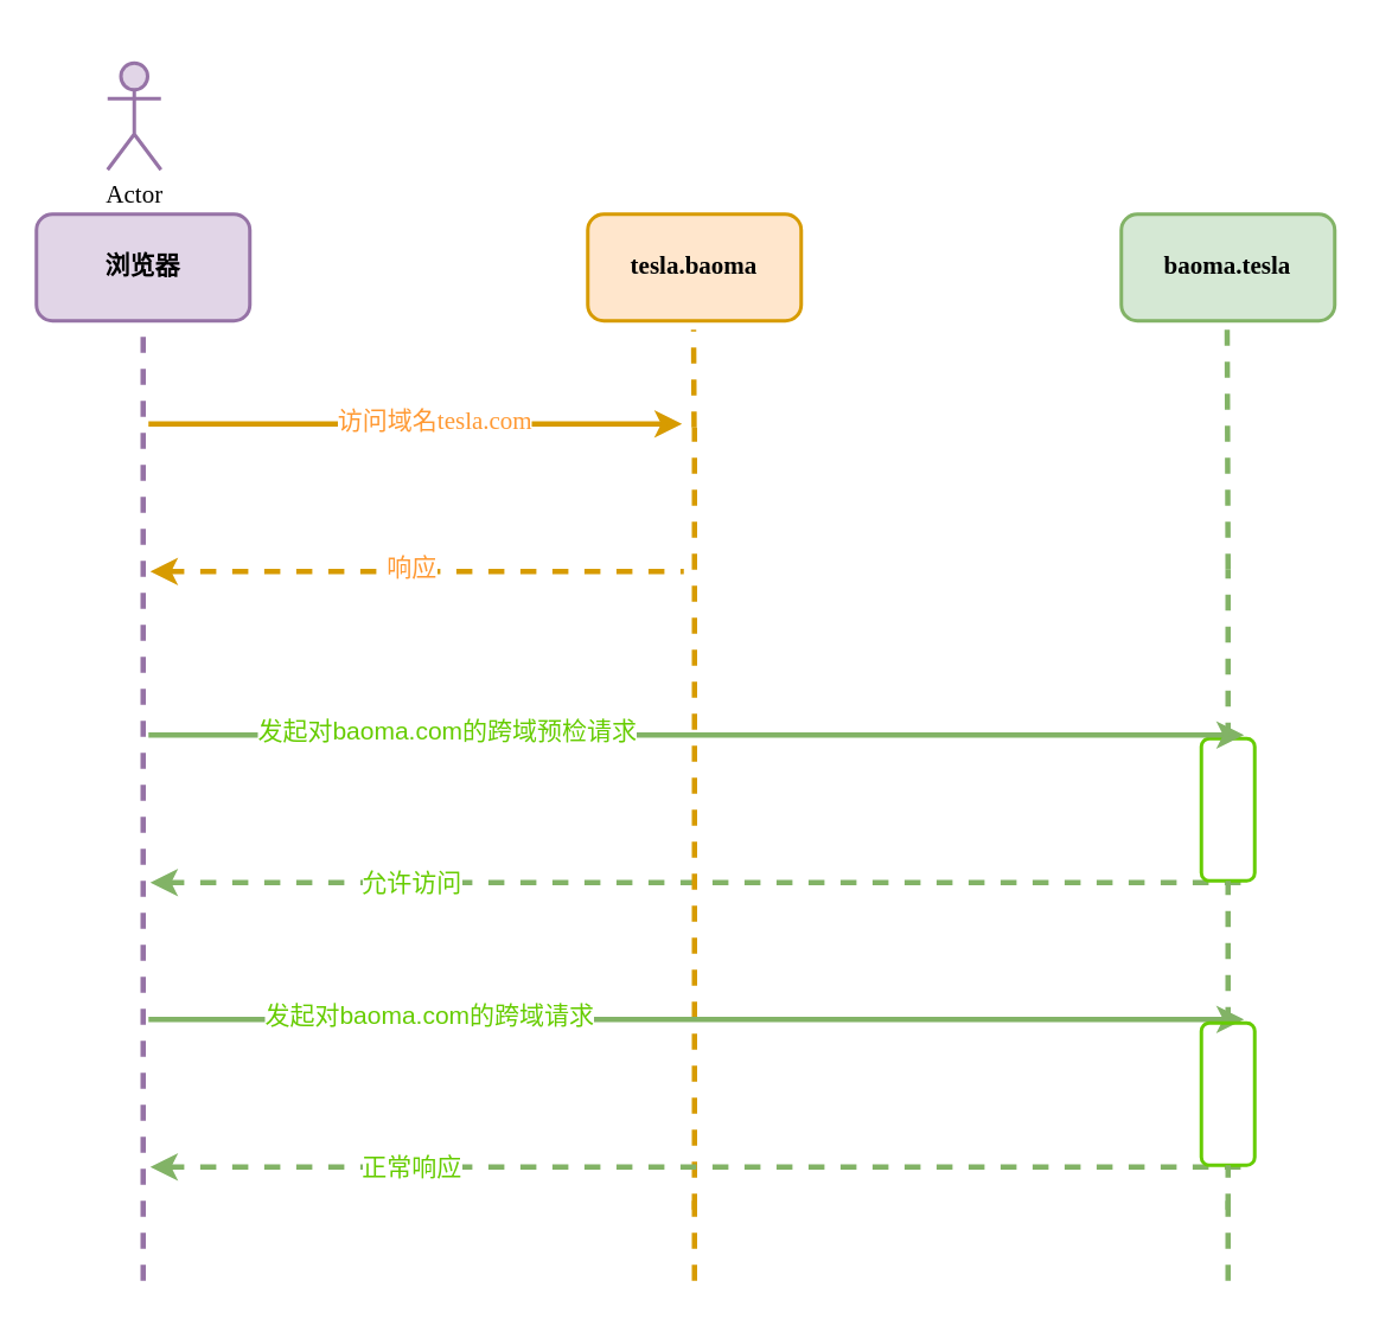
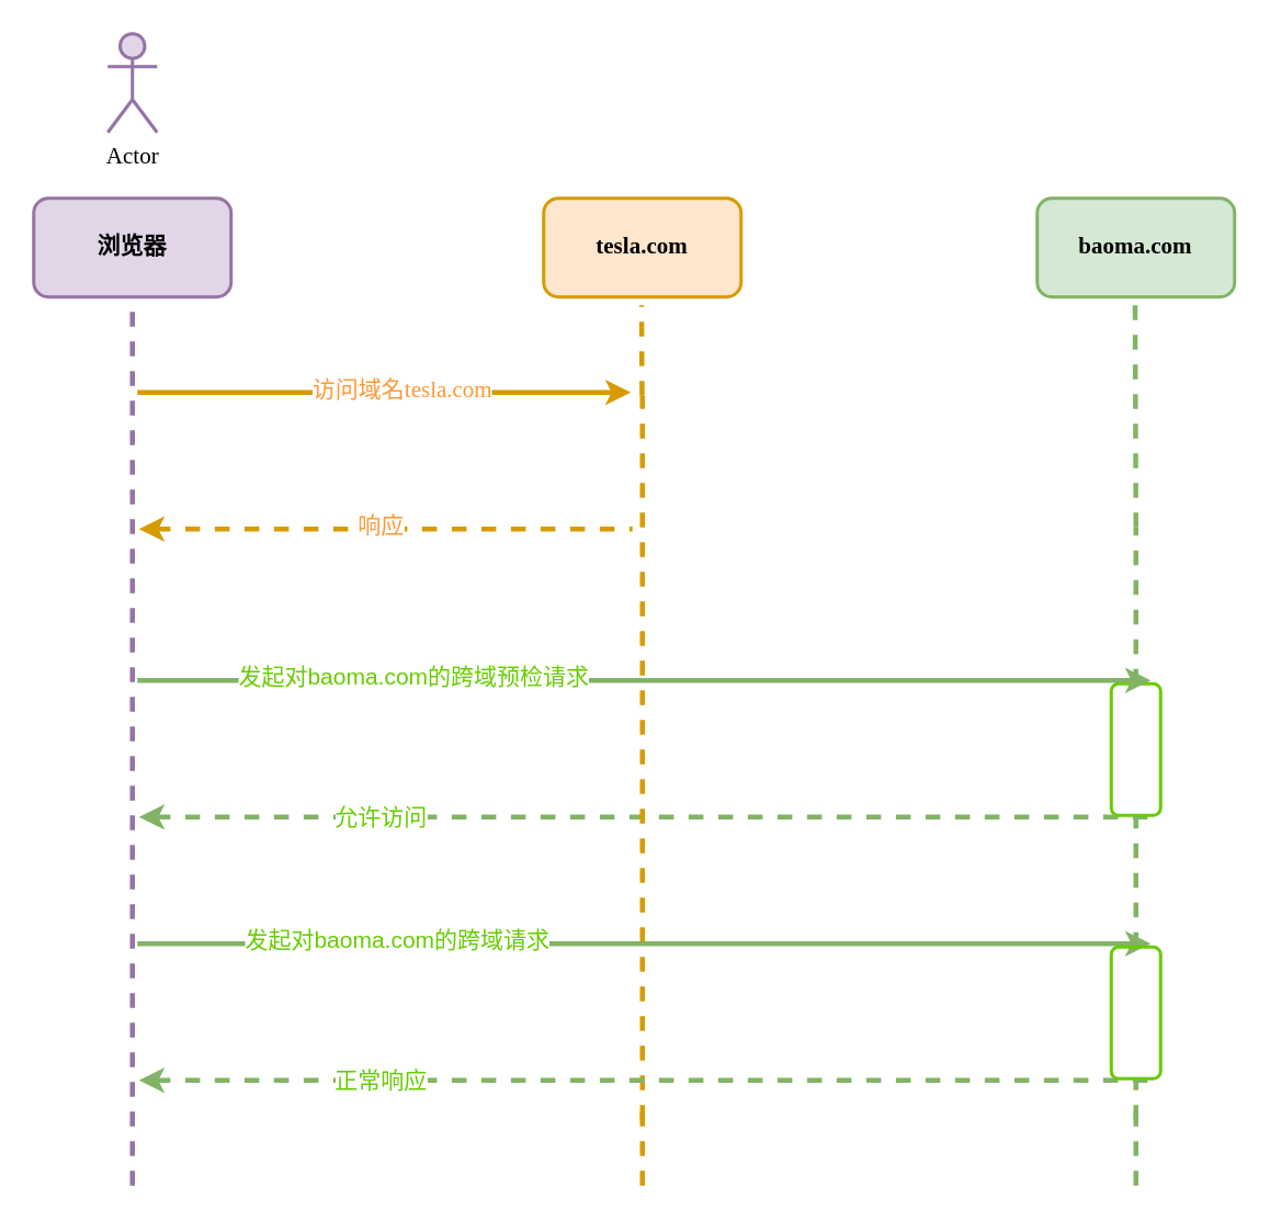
- <mxCell id="4" value="Actor" style="shape=umlActor;verticalLabelPosition=bottom;verticalAlign=top;html=1;outlineConnect=0;fontFamily=Comic Sans MS;fontSize=14;fillColor=#e1d5e7;strokeColor=#9673a6;strokeWidth=2;" parent="1" vertex="1"><mxGeometry x="60" y="35" width="30" height="60" as="geometry" /></mxCell>
+ <mxCell id="4" value="Actor" style="shape=umlActor;verticalLabelPosition=bottom;verticalAlign=top;html=1;outlineConnect=0;fontFamily=Comic Sans MS;fontSize=14;fillColor=#e1d5e7;strokeColor=#9673a6;strokeWidth=2;" parent="1" vertex="1"><mxGeometry x="65" y="20" width="30" height="60" as="geometry" /></mxCell>
- <mxCell id="15" value="tesla.baoma" style="rounded=1;whiteSpace=wrap;html=1;fontSize=14;fontFamily=Comic Sans MS;fillColor=#ffe6cc;strokeColor=#d79b00;strokeWidth=2;fontStyle=1" parent="1" vertex="1"><mxGeometry x="330" y="120" width="120" height="60" as="geometry" /></mxCell>
+ <mxCell id="15" value="tesla.com" style="rounded=1;whiteSpace=wrap;html=1;fontSize=14;fontFamily=Comic Sans MS;fillColor=#ffe6cc;strokeColor=#d79b00;strokeWidth=2;fontStyle=1" parent="1" vertex="1"><mxGeometry x="330" y="120" width="120" height="60" as="geometry" /></mxCell>
- <mxCell id="3" value="baoma.tesla" style="rounded=1;whiteSpace=wrap;html=1;fontSize=14;fontFamily=Comic Sans MS;fillColor=#d5e8d4;strokeColor=#82b366;strokeWidth=2;fontStyle=1" parent="1" vertex="1"><mxGeometry x="630" y="120" width="120" height="60" as="geometry" /></mxCell>
+ <mxCell id="3" value="baoma.com" style="rounded=1;whiteSpace=wrap;html=1;fontSize=14;fontFamily=Comic Sans MS;fillColor=#d5e8d4;strokeColor=#82b366;strokeWidth=2;fontStyle=1" parent="1" vertex="1"><mxGeometry x="630" y="120" width="120" height="60" as="geometry" /></mxCell>
